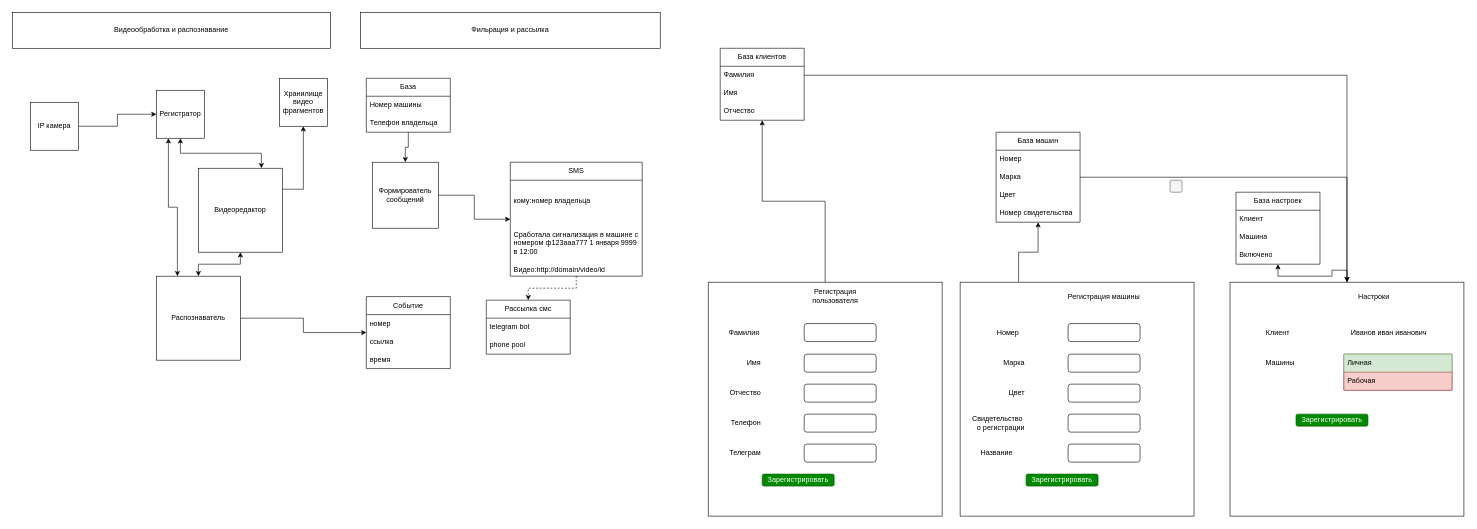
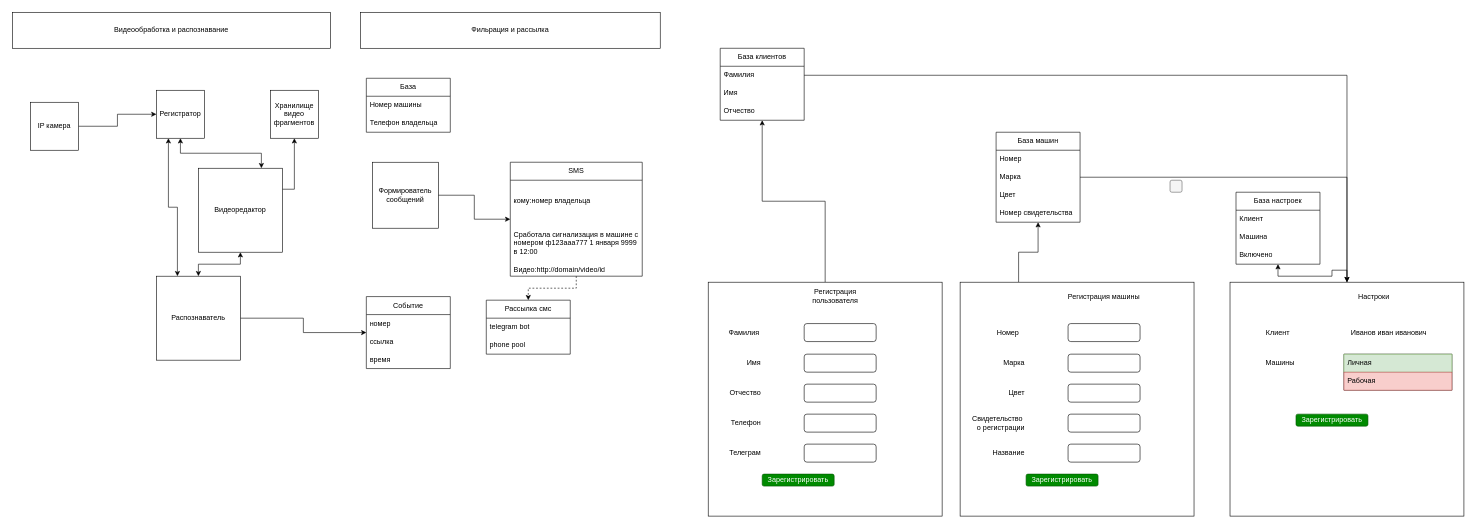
- <mxCell id="16" value="Хранилище видео фрагментов" style="whiteSpace=wrap;html=1;aspect=fixed;" parent="1" vertex="1"><mxGeometry x="465" y="130" width="80" height="80" as="geometry" /></mxCell>
+ <mxCell id="16" value="Хранилище видео фрагментов" style="whiteSpace=wrap;html=1;aspect=fixed;" parent="1" vertex="1"><mxGeometry x="450" y="150" width="80" height="80" as="geometry" /></mxCell>
- <mxCell id="27" style="edgeStyle=orthogonalEdgeStyle;rounded=0;orthogonalLoop=1;jettySize=auto;html=1;" parent="1" source="28" target="26" edge="1"><mxGeometry relative="1" as="geometry" /></mxCell>
- <mxCell id="86" value="Название" style="text;html=1;align=right;verticalAlign=middle;whiteSpace=wrap;rounded=0;" parent="1" vertex="1"><mxGeometry x="1630" y="740" width="60" height="30" as="geometry" /></mxCell>
+ <mxCell id="86" value="Название" style="text;html=1;align=right;verticalAlign=middle;whiteSpace=wrap;rounded=0;" parent="1" vertex="1"><mxGeometry x="1650" y="740" width="60" height="30" as="geometry" /></mxCell>
